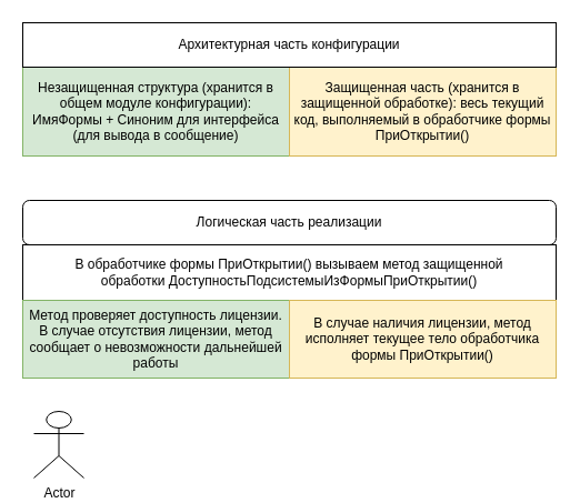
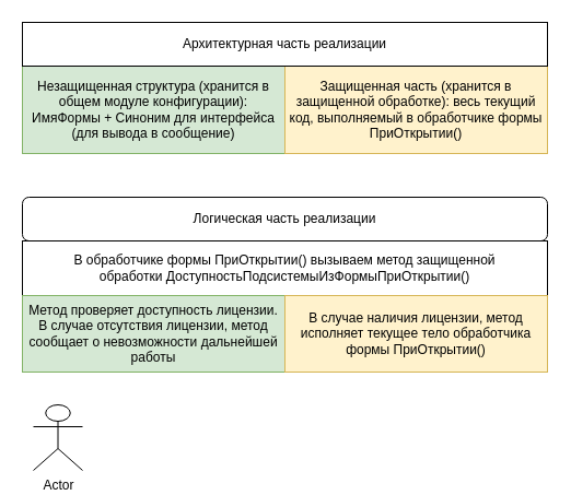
- <mxCell id="8" value="Архитектурная часть конфигурации" style="rounded=0;whiteSpace=wrap;html=1;" vertex="1" parent="1"><mxGeometry x="20" y="20" width="480" height="40" as="geometry" /></mxCell>
+ <mxCell id="8" value="Архитектурная часть реализации" style="rounded=0;whiteSpace=wrap;html=1;" vertex="1" parent="1"><mxGeometry x="20" y="20" width="480" height="40" as="geometry" /></mxCell>
